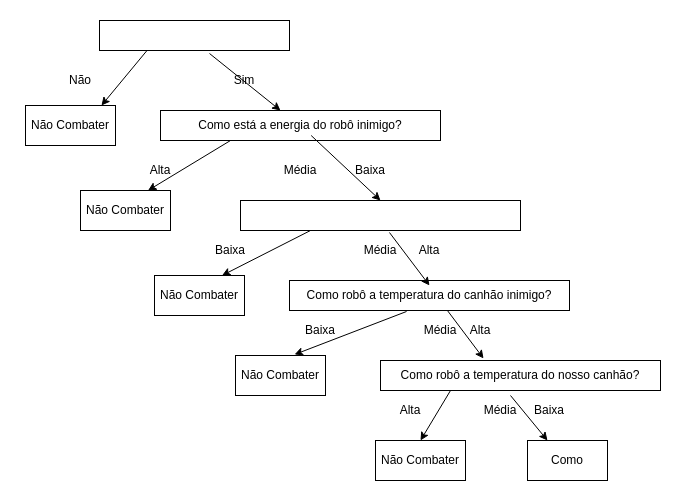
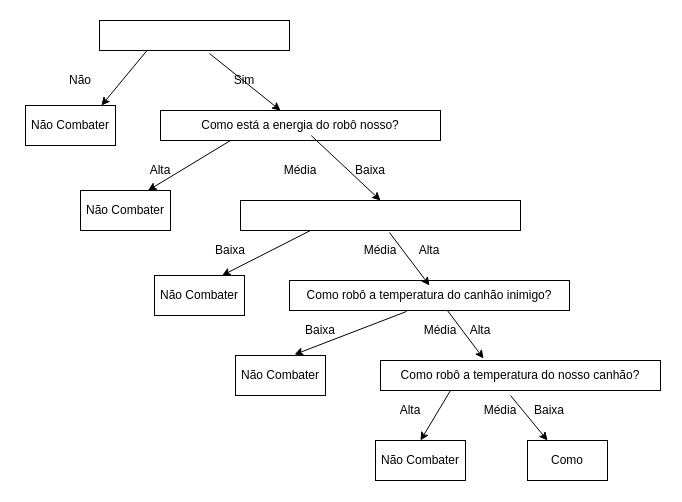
- <mxCell id="6" value="Como está a energia do robô inimigo?" style="text;html=1;strokeColor=none;fillColor=none;align=center;verticalAlign=middle;whiteSpace=wrap;rounded=0;" vertex="1" parent="1"><mxGeometry x="160" y="115" width="280" height="20" as="geometry" /></mxCell>
+ <mxCell id="6" value="Como está a energia do robô nosso?" style="text;html=1;strokeColor=none;fillColor=none;align=center;verticalAlign=middle;whiteSpace=wrap;rounded=0;" vertex="1" parent="1"><mxGeometry x="160" y="115" width="280" height="20" as="geometry" /></mxCell>
